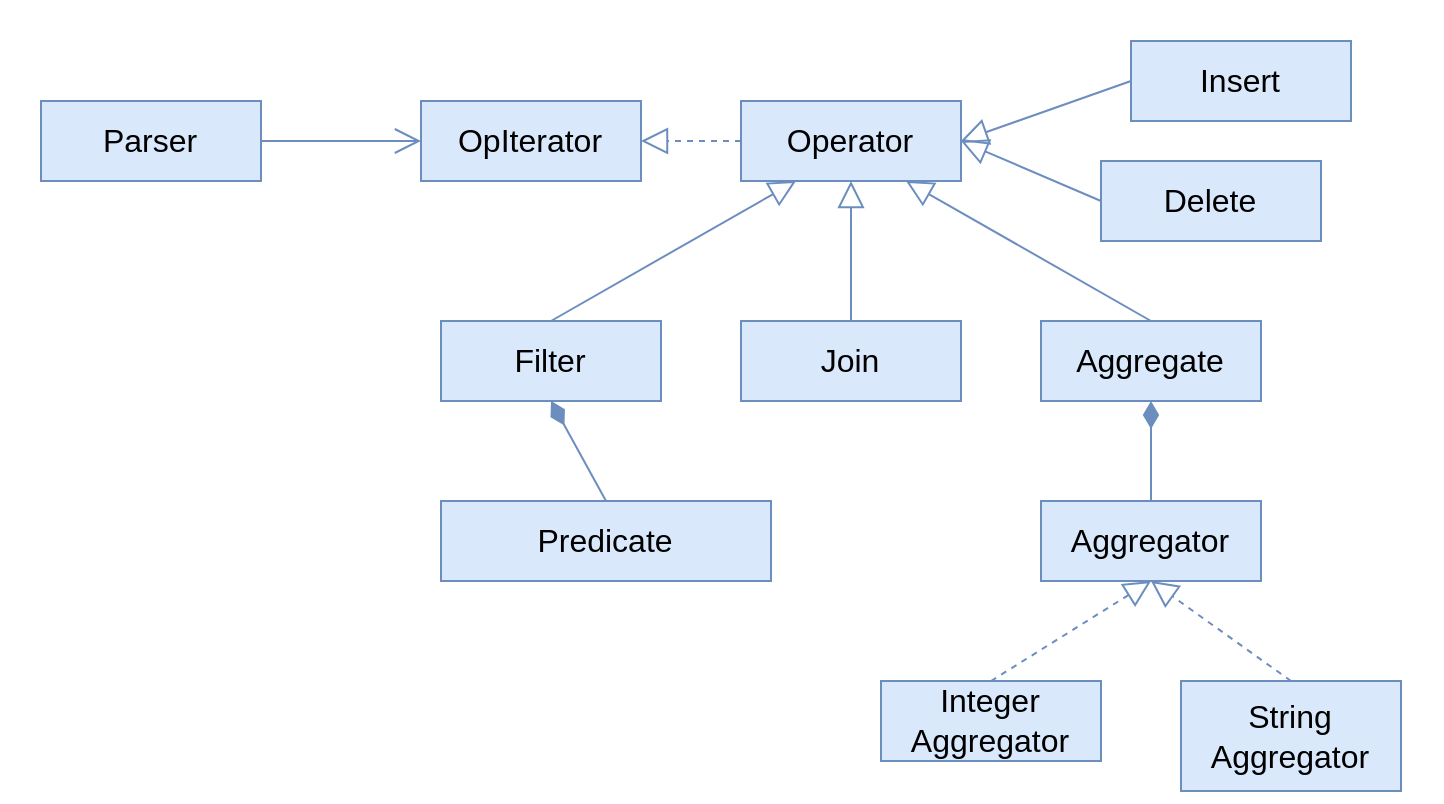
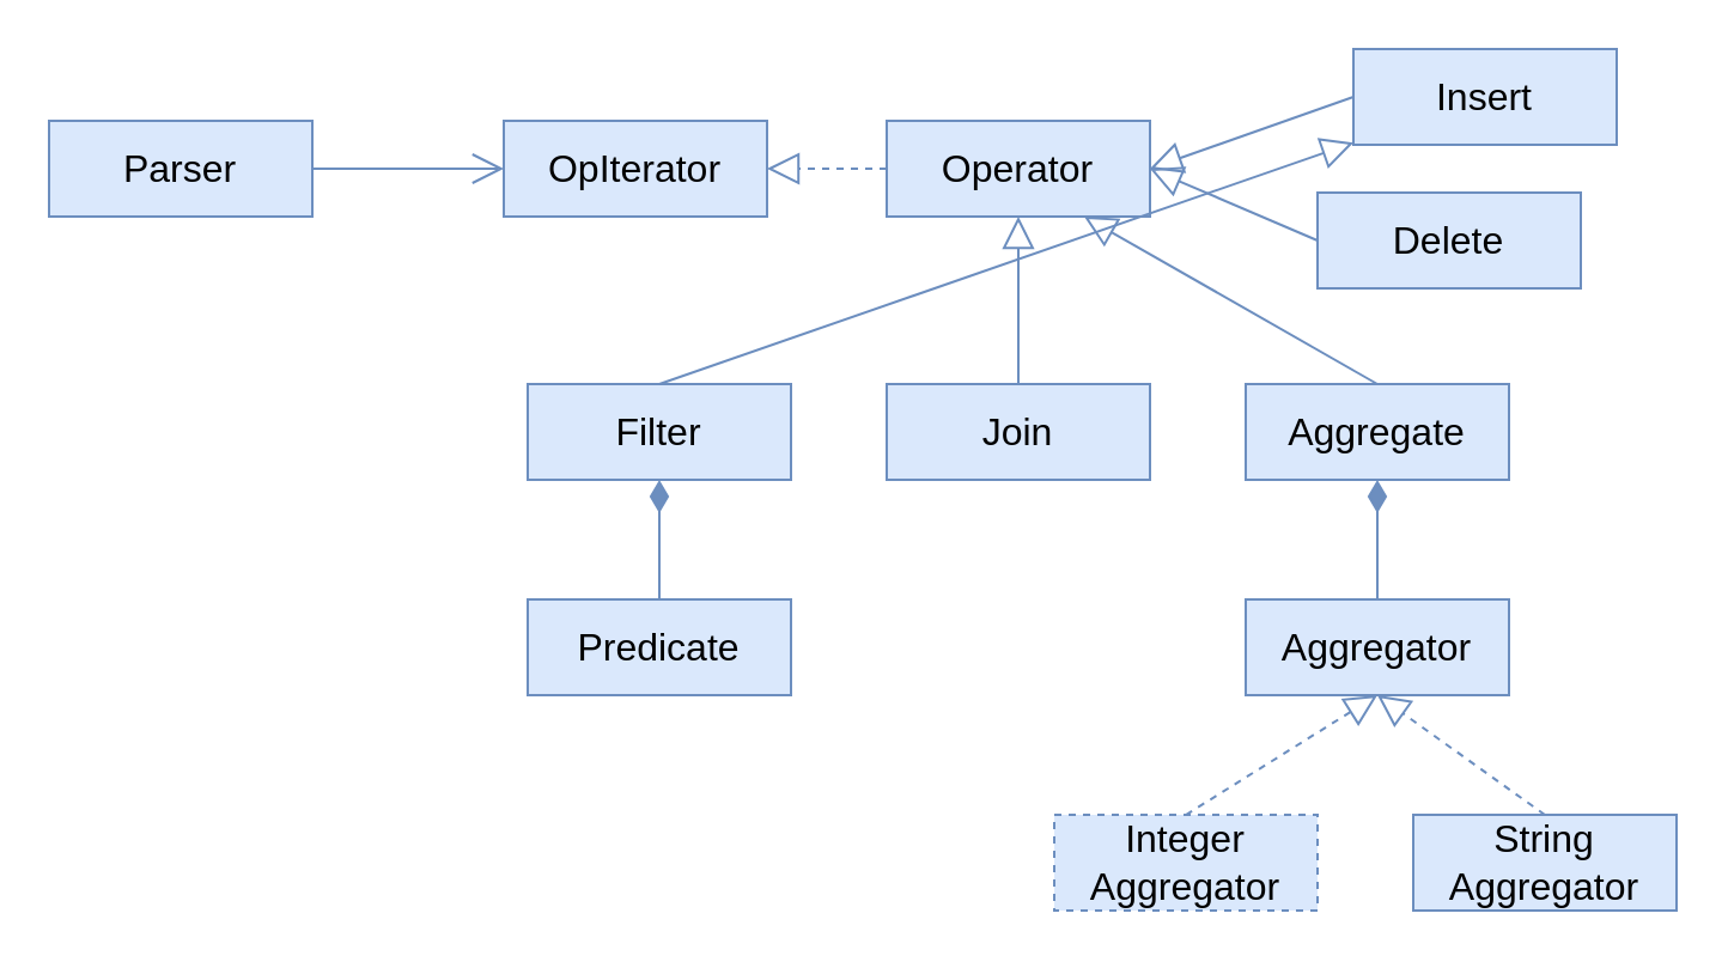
- <mxCell id="9" value="" style="endArrow=block;html=1;rounded=0;fontSize=16;endSize=11;strokeWidth=1;exitX=0.5;exitY=0;exitDx=0;exitDy=0;fillColor=#dae8fc;strokeColor=#6c8ebf;endFill=0;entryX=0.25;entryY=1;entryDx=0;entryDy=0;" edge="1" parent="1" source="7" target="4"><mxGeometry width="50" height="50" relative="1" as="geometry"><mxPoint x="140" y="80" as="sourcePoint" /><mxPoint x="220" y="80" as="targetPoint" /></mxGeometry></mxCell>
+ <mxCell id="9" value="" style="endArrow=block;html=1;rounded=0;fontSize=16;endSize=11;strokeWidth=1;exitX=0.5;exitY=0;exitDx=0;exitDy=0;fillColor=#dae8fc;strokeColor=#6c8ebf;endFill=0;" edge="1" parent="1" source="7" target="21"><mxGeometry width="50" height="50" relative="1" as="geometry"><mxPoint x="140" y="80" as="sourcePoint" /><mxPoint x="220" y="80" as="targetPoint" /></mxGeometry></mxCell>
- <mxCell id="13" value="Predicate" style="rounded=0;whiteSpace=wrap;html=1;fontSize=16;fillColor=#dae8fc;strokeColor=#6c8ebf;" vertex="1" parent="1"><mxGeometry x="220" y="250" width="165" height="40" as="geometry" /></mxCell>
+ <mxCell id="13" value="Predicate" style="rounded=0;whiteSpace=wrap;html=1;fontSize=16;fillColor=#dae8fc;strokeColor=#6c8ebf;" vertex="1" parent="1"><mxGeometry x="220" y="250" width="110" height="40" as="geometry" /></mxCell>
- <mxCell id="17" value="Integer&lt;br&gt;Aggregator" style="rounded=0;whiteSpace=wrap;html=1;fontSize=16;fillColor=#dae8fc;strokeColor=#6c8ebf;" vertex="1" parent="1"><mxGeometry x="440" y="340" width="110" height="40" as="geometry" /></mxCell>
+ <mxCell id="17" value="Integer&lt;br&gt;Aggregator" style="rounded=0;whiteSpace=wrap;html=1;fontSize=16;fillColor=#dae8fc;strokeColor=#6c8ebf;dashed=1;" vertex="1" parent="1"><mxGeometry x="440" y="340" width="110" height="40" as="geometry" /></mxCell>
- <mxCell id="18" value="String&lt;br&gt;Aggregator" style="rounded=0;whiteSpace=wrap;html=1;fontSize=16;fillColor=#dae8fc;strokeColor=#6c8ebf;" vertex="1" parent="1"><mxGeometry x="590" y="340" width="110" height="55" as="geometry" /></mxCell>
+ <mxCell id="18" value="String&lt;br&gt;Aggregator" style="rounded=0;whiteSpace=wrap;html=1;fontSize=16;fillColor=#dae8fc;strokeColor=#6c8ebf;" vertex="1" parent="1"><mxGeometry x="590" y="340" width="110" height="40" as="geometry" /></mxCell>
